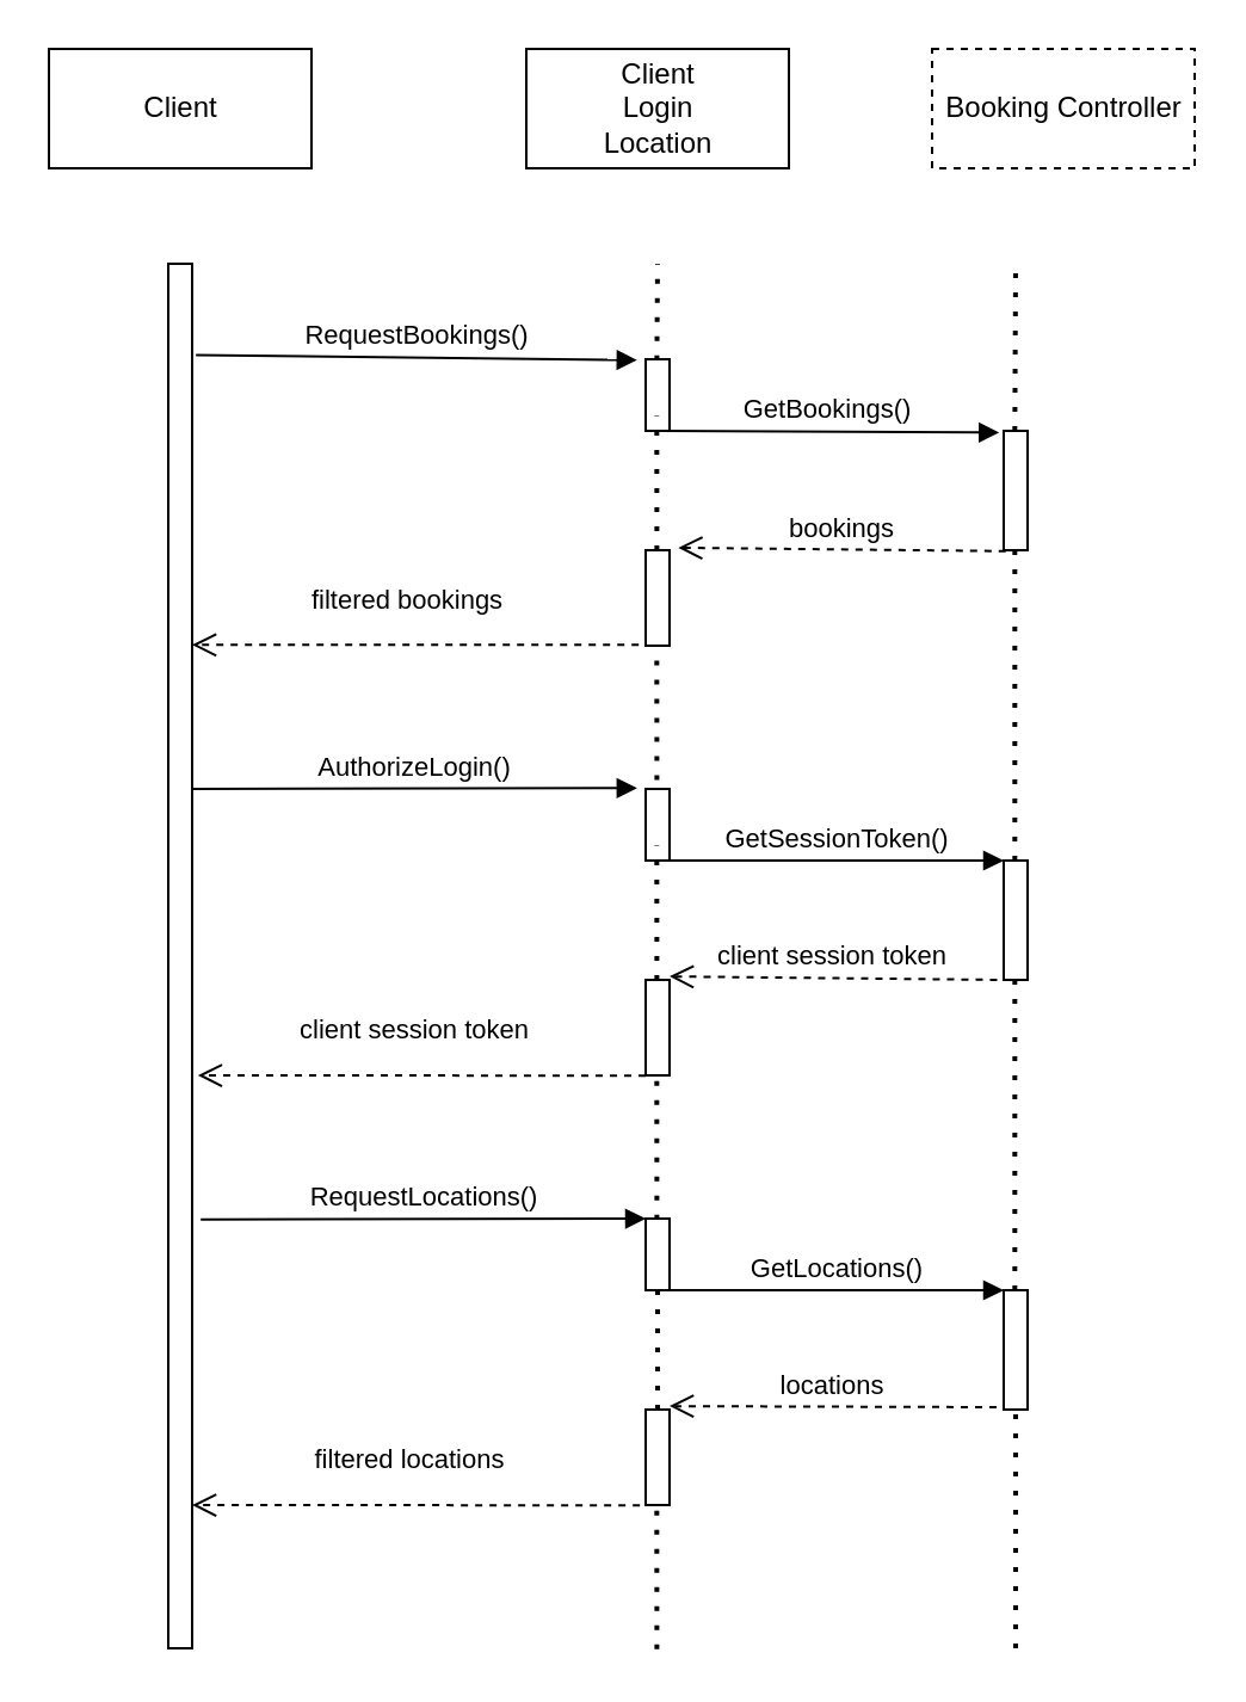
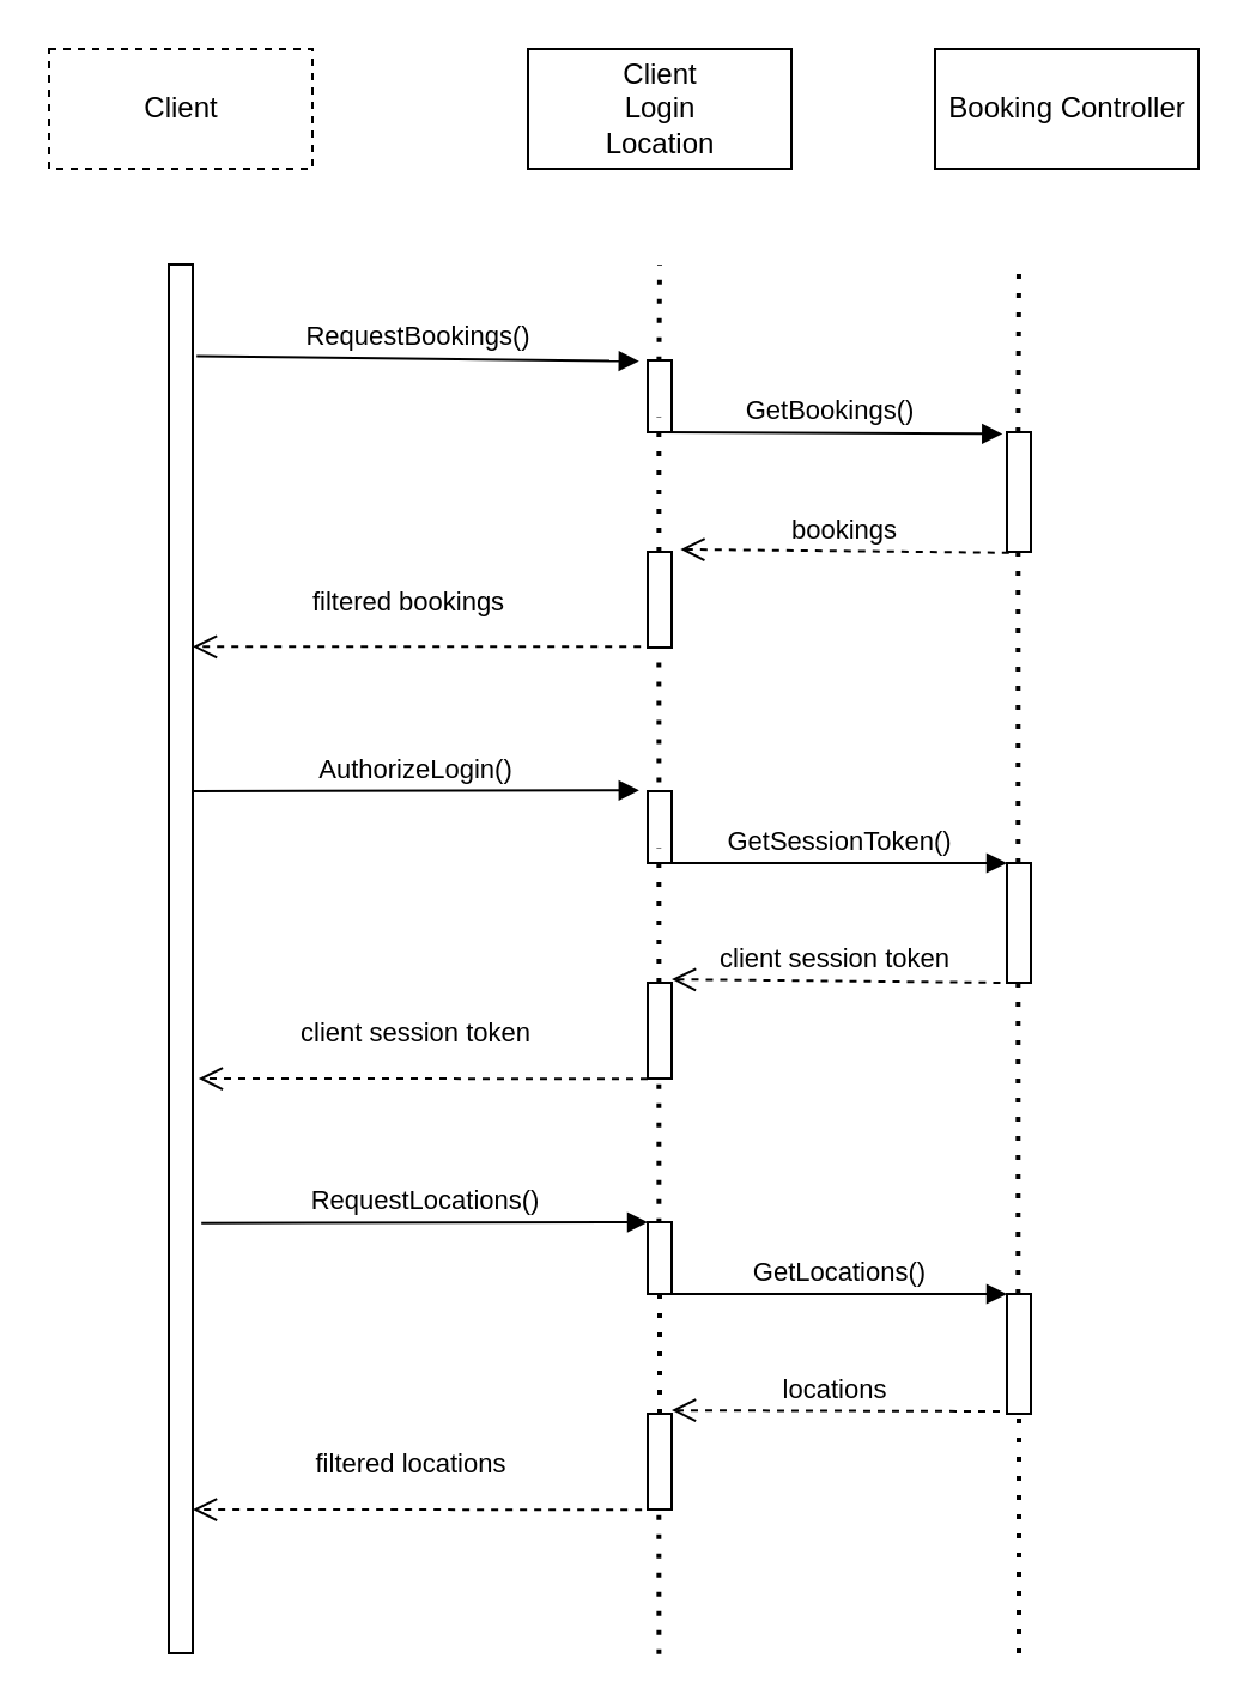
- <mxCell id="6" value="Client" style="html=1;" vertex="1" parent="1"><mxGeometry x="20" y="20" width="110" height="50" as="geometry" /></mxCell>
+ <mxCell id="6" value="Client" style="html=1;dashed=1;" vertex="1" parent="1"><mxGeometry x="20" y="20" width="110" height="50" as="geometry" /></mxCell>
- <mxCell id="5" value="Booking Controller" style="html=1;dashed=1;" vertex="1" parent="1"><mxGeometry x="390" y="20" width="110" height="50" as="geometry" /></mxCell>
+ <mxCell id="5" value="Booking Controller" style="html=1;" vertex="1" parent="1"><mxGeometry x="390" y="20" width="110" height="50" as="geometry" /></mxCell>
